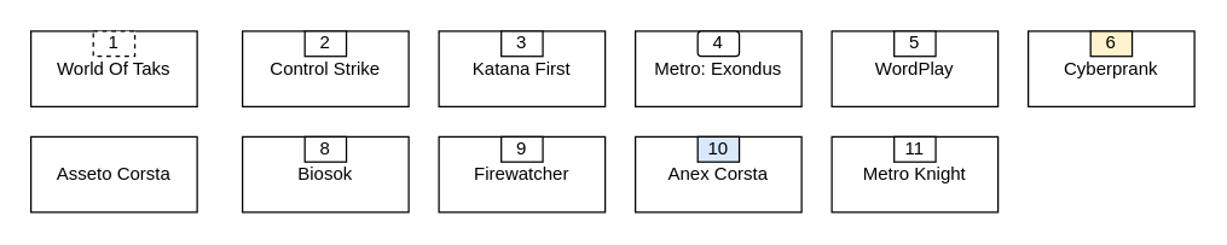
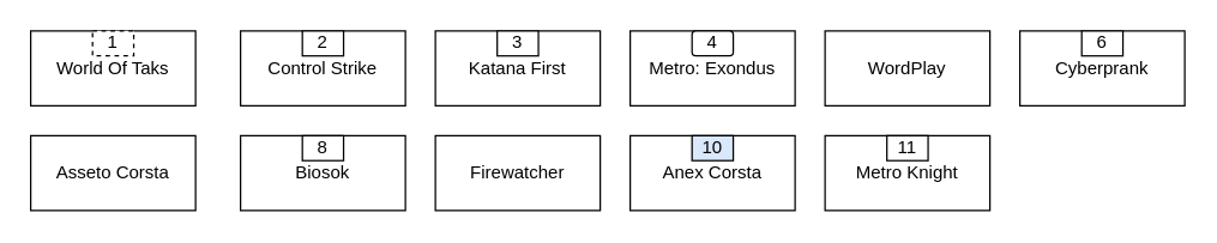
- <mxCell id="20" value="&lt;div&gt;5&lt;/div&gt;" style="rounded=0;whiteSpace=wrap;html=1;" parent="18" vertex="1"><mxGeometry x="41.25" width="27.5" height="16.667" as="geometry" /></mxCell>
- <mxCell id="24" value="&lt;div&gt;6&lt;/div&gt;" style="rounded=0;whiteSpace=wrap;html=1;fillColor=#fff2cc;" parent="22" vertex="1"><mxGeometry x="41.25" width="27.5" height="16.667" as="geometry" /></mxCell>
+ <mxCell id="24" value="&lt;div&gt;6&lt;/div&gt;" style="rounded=0;whiteSpace=wrap;html=1;" parent="22" vertex="1"><mxGeometry x="41.25" width="27.5" height="16.667" as="geometry" /></mxCell>
- <mxCell id="35" value="9" style="rounded=0;whiteSpace=wrap;html=1;" parent="33" vertex="1"><mxGeometry x="41.25" width="27.5" height="16.667" as="geometry" /></mxCell>
